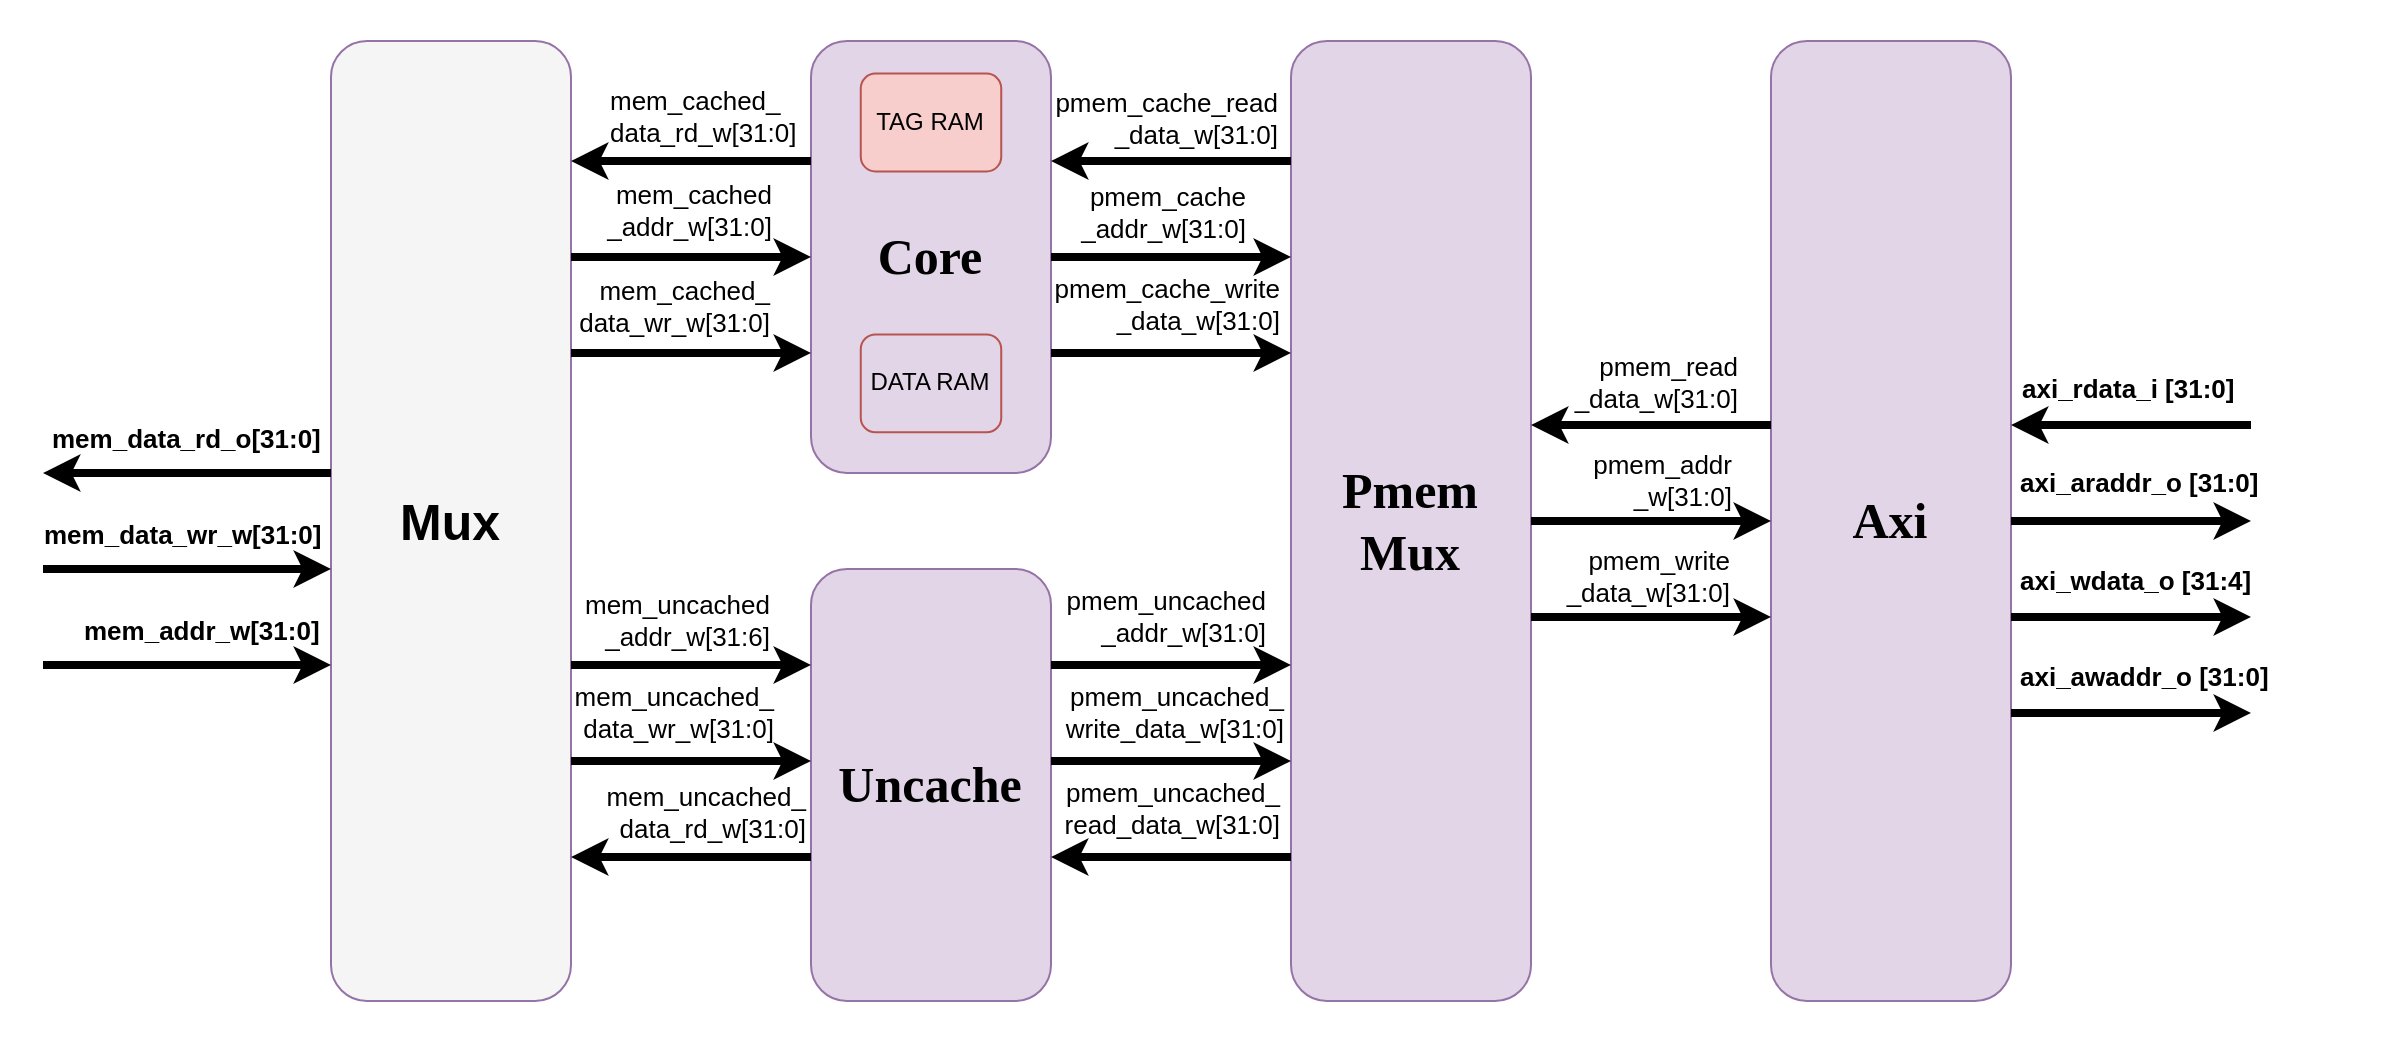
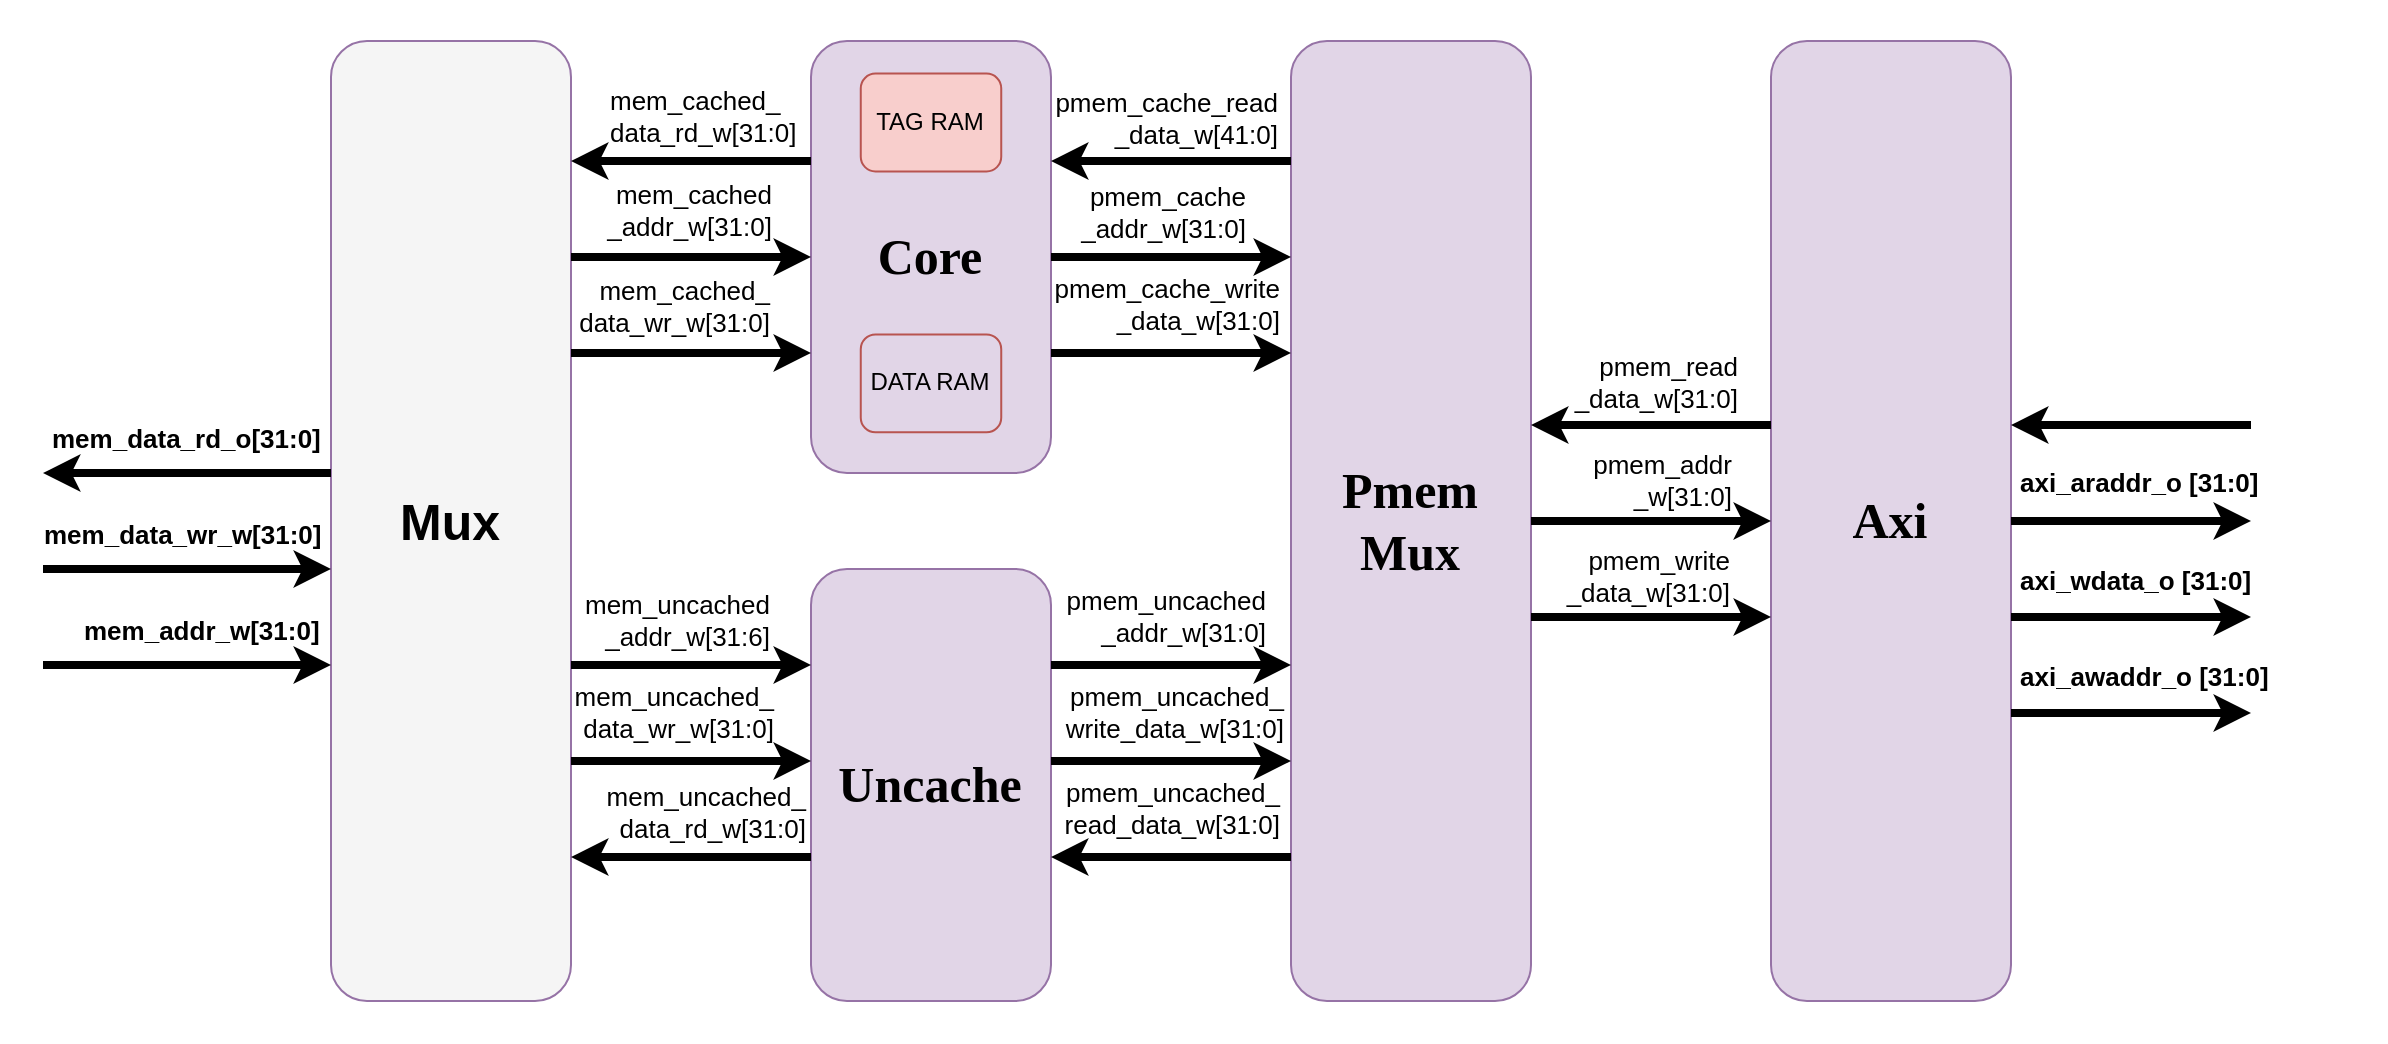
- <mxCell id="36" value="pmem_cache_read&lt;br style=&quot;font-size: 13px;&quot;&gt;_data_w[31:0]" style="text;whiteSpace=wrap;html=1;fontSize=13;align=right;" parent="1" vertex="1"><mxGeometry x="501" y="37" width="140" height="64.24" as="geometry" /></mxCell>
+ <mxCell id="36" value="pmem_cache_read&lt;br style=&quot;font-size: 13px;&quot;&gt;_data_w[41:0]" style="text;whiteSpace=wrap;html=1;fontSize=13;align=right;" parent="1" vertex="1"><mxGeometry x="501" y="37" width="140" height="64.24" as="geometry" /></mxCell>
- <mxCell id="44" value="&lt;font style=&quot;font-size: 13px;&quot;&gt;axi_rdata_i [31:0]&lt;/font&gt;" style="text;whiteSpace=wrap;html=1;fontStyle=1;fontSize=18;align=left;" parent="1" vertex="1"><mxGeometry x="1009" y="176" width="162.64" height="22" as="geometry" /></mxCell>
- <mxCell id="51" value="axi_wdata_o [31:4]" style="text;whiteSpace=wrap;html=1;fontSize=13;fontStyle=1;align=left;" parent="1" vertex="1"><mxGeometry x="1008" y="276" width="120" height="20" as="geometry" /></mxCell>
+ <mxCell id="51" value="axi_wdata_o [31:0]" style="text;whiteSpace=wrap;html=1;fontSize=13;fontStyle=1;align=left;" parent="1" vertex="1"><mxGeometry x="1008" y="276" width="120" height="20" as="geometry" /></mxCell>
